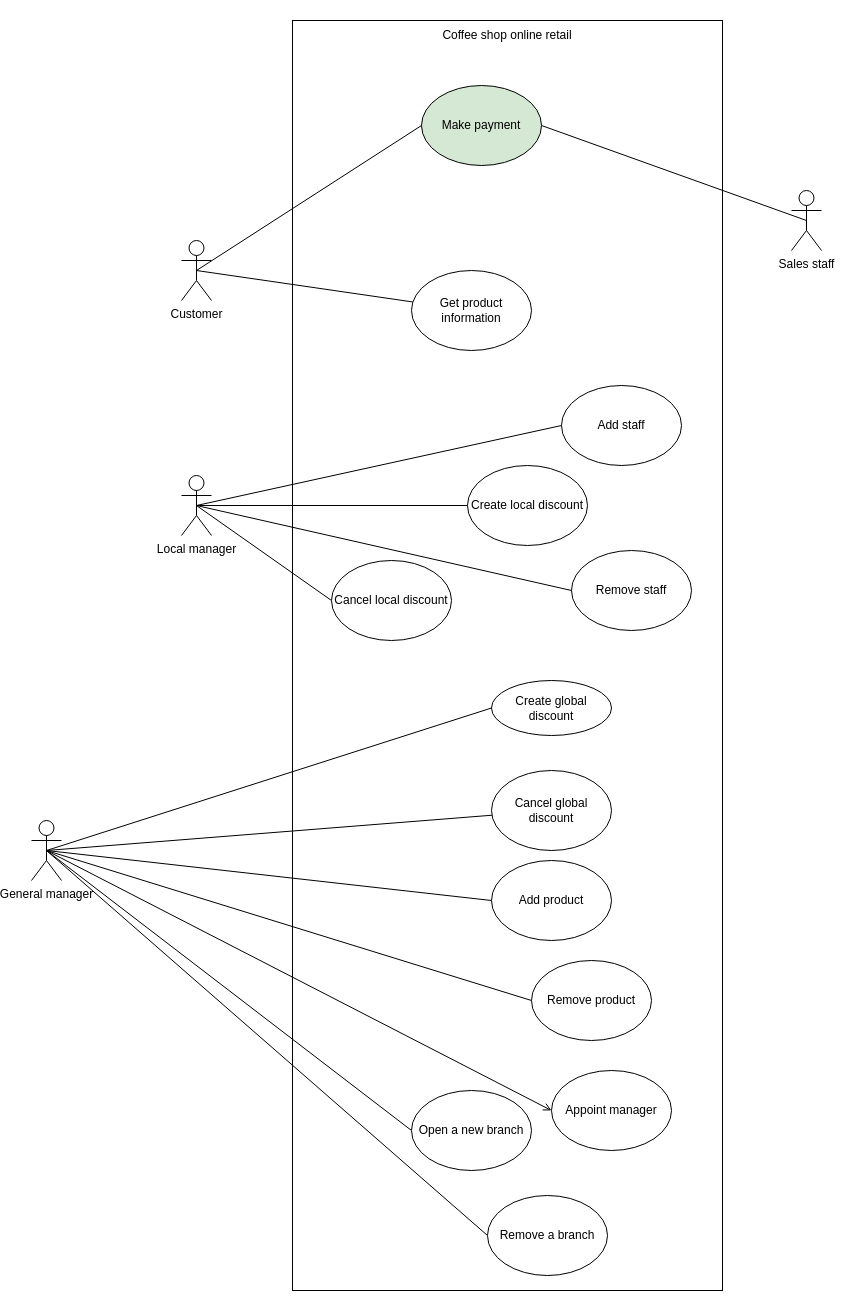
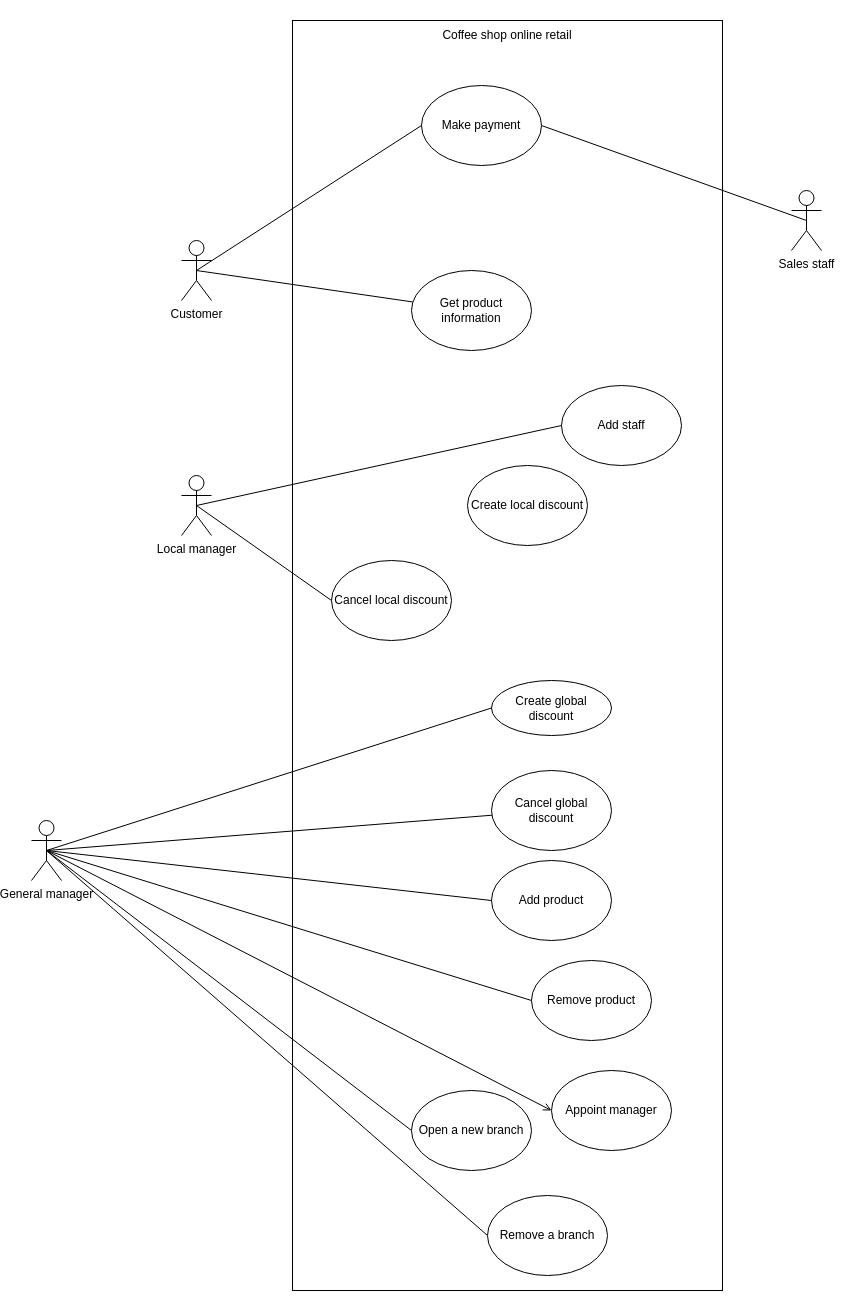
- <mxCell id="6" value="Make payment" style="ellipse;whiteSpace=wrap;html=1;fillColor=#d5e8d4;" parent="1" vertex="1"><mxGeometry x="410" y="85" width="120" height="80" as="geometry" /></mxCell>
+ <mxCell id="6" value="Make payment" style="ellipse;whiteSpace=wrap;html=1;" parent="1" vertex="1"><mxGeometry x="410" y="85" width="120" height="80" as="geometry" /></mxCell>
- <mxCell id="7" style="edgeStyle=none;rounded=0;orthogonalLoop=1;jettySize=auto;html=1;exitX=0.5;exitY=0.5;exitDx=0;exitDy=0;exitPerimeter=0;entryX=0;entryY=0.5;entryDx=0;entryDy=0;startArrow=none;startFill=0;endArrow=none;endFill=0;" parent="1" source="11" target="20" edge="1"><mxGeometry relative="1" as="geometry" /></mxCell>
- <mxCell id="10" style="edgeStyle=none;rounded=0;orthogonalLoop=1;jettySize=auto;html=1;exitX=0.5;exitY=0.5;exitDx=0;exitDy=0;exitPerimeter=0;entryX=0;entryY=0.5;entryDx=0;entryDy=0;endArrow=none;endFill=0;" parent="1" source="11" target="31" edge="1"><mxGeometry relative="1" as="geometry" /></mxCell>
- <mxCell id="31" value="Remove staff" style="ellipse;whiteSpace=wrap;html=1;" parent="1" vertex="1"><mxGeometry x="560" y="550" width="120" height="80" as="geometry" /></mxCell>
